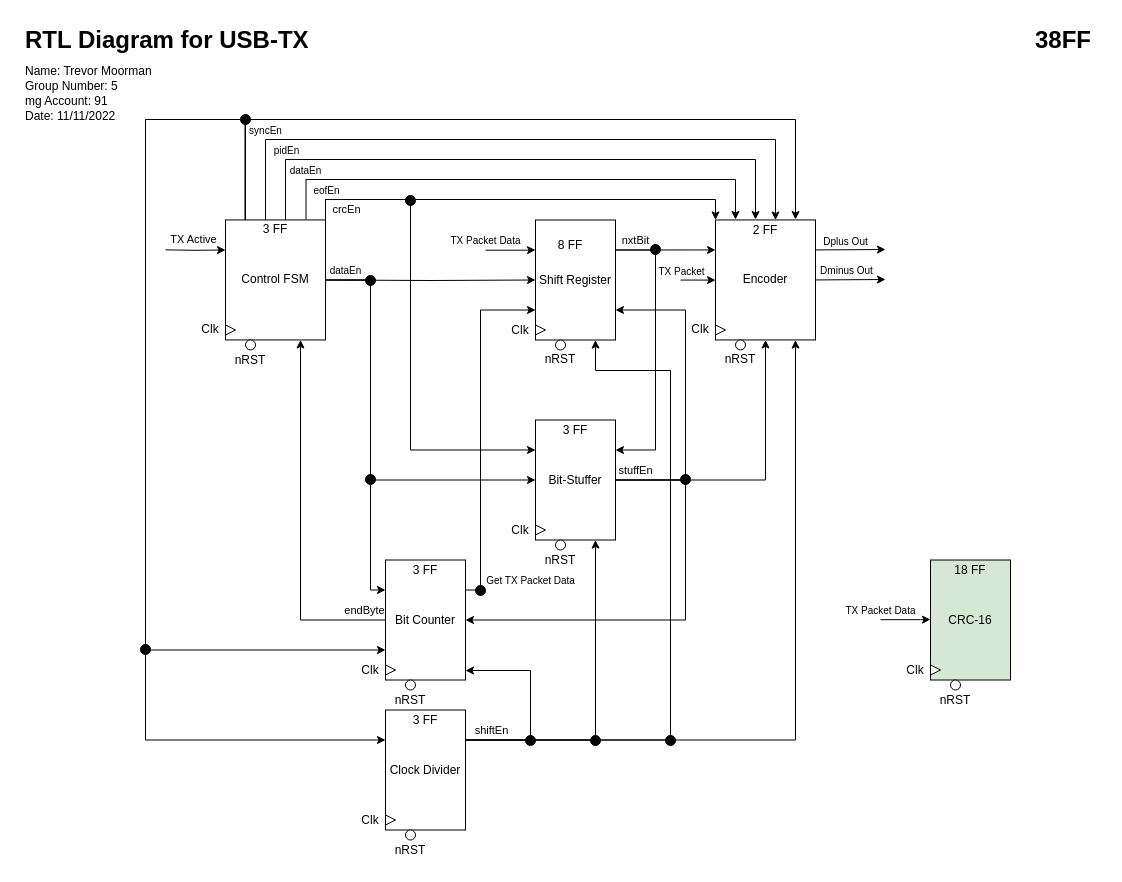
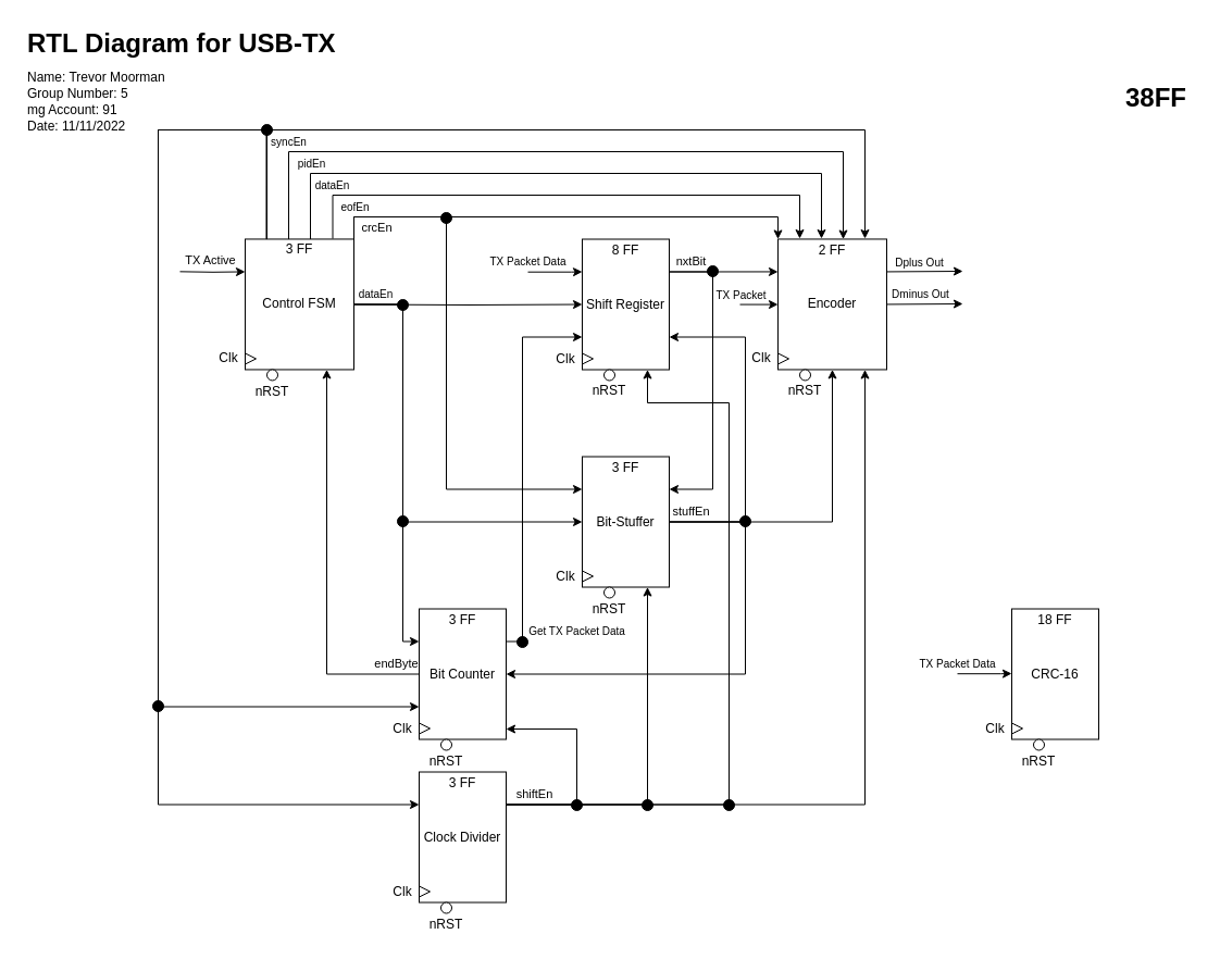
- <mxCell id="73" value="&lt;p style=&quot;line-height: 0.8;&quot;&gt;&lt;/p&gt;&lt;h1&gt;38FF&lt;br&gt;&lt;/h1&gt;&lt;p&gt;&lt;/p&gt;" style="text;html=1;strokeColor=none;fillColor=none;spacing=5;spacingTop=-20;whiteSpace=wrap;overflow=hidden;rounded=0;" parent="1" vertex="1"><mxGeometry x="1030" y="20" width="70" height="30" as="geometry" /></mxCell>
+ <mxCell id="73" value="&lt;p style=&quot;line-height: 0.8;&quot;&gt;&lt;/p&gt;&lt;h1&gt;38FF&lt;br&gt;&lt;/h1&gt;&lt;p&gt;&lt;/p&gt;" style="text;html=1;strokeColor=none;fillColor=none;spacing=5;spacingTop=-20;whiteSpace=wrap;overflow=hidden;rounded=0;" parent="1" vertex="1"><mxGeometry x="1030" y="70" width="70" height="30" as="geometry" /></mxCell>
- <mxCell id="29" value="8 FF" style="text;html=1;strokeColor=none;fillColor=none;align=center;verticalAlign=middle;whiteSpace=wrap;rounded=0;" parent="1" vertex="1"><mxGeometry x="550" y="234.51" width="40" height="20" as="geometry" /></mxCell>
+ <mxCell id="29" value="8 FF" style="text;html=1;strokeColor=none;fillColor=none;align=center;verticalAlign=middle;whiteSpace=wrap;rounded=0;" parent="1" vertex="1"><mxGeometry x="555" y="219.51" width="40" height="20" as="geometry" /></mxCell>
- <mxCell id="93" value="CRC-16" style="rounded=0;whiteSpace=wrap;html=1;fillColor=#d5e8d4;" vertex="1" parent="1"><mxGeometry x="930" y="559.51" width="80" height="120" as="geometry" /></mxCell>
+ <mxCell id="93" value="CRC-16" style="rounded=0;whiteSpace=wrap;html=1;" vertex="1" parent="1"><mxGeometry x="930" y="559.51" width="80" height="120" as="geometry" /></mxCell>
